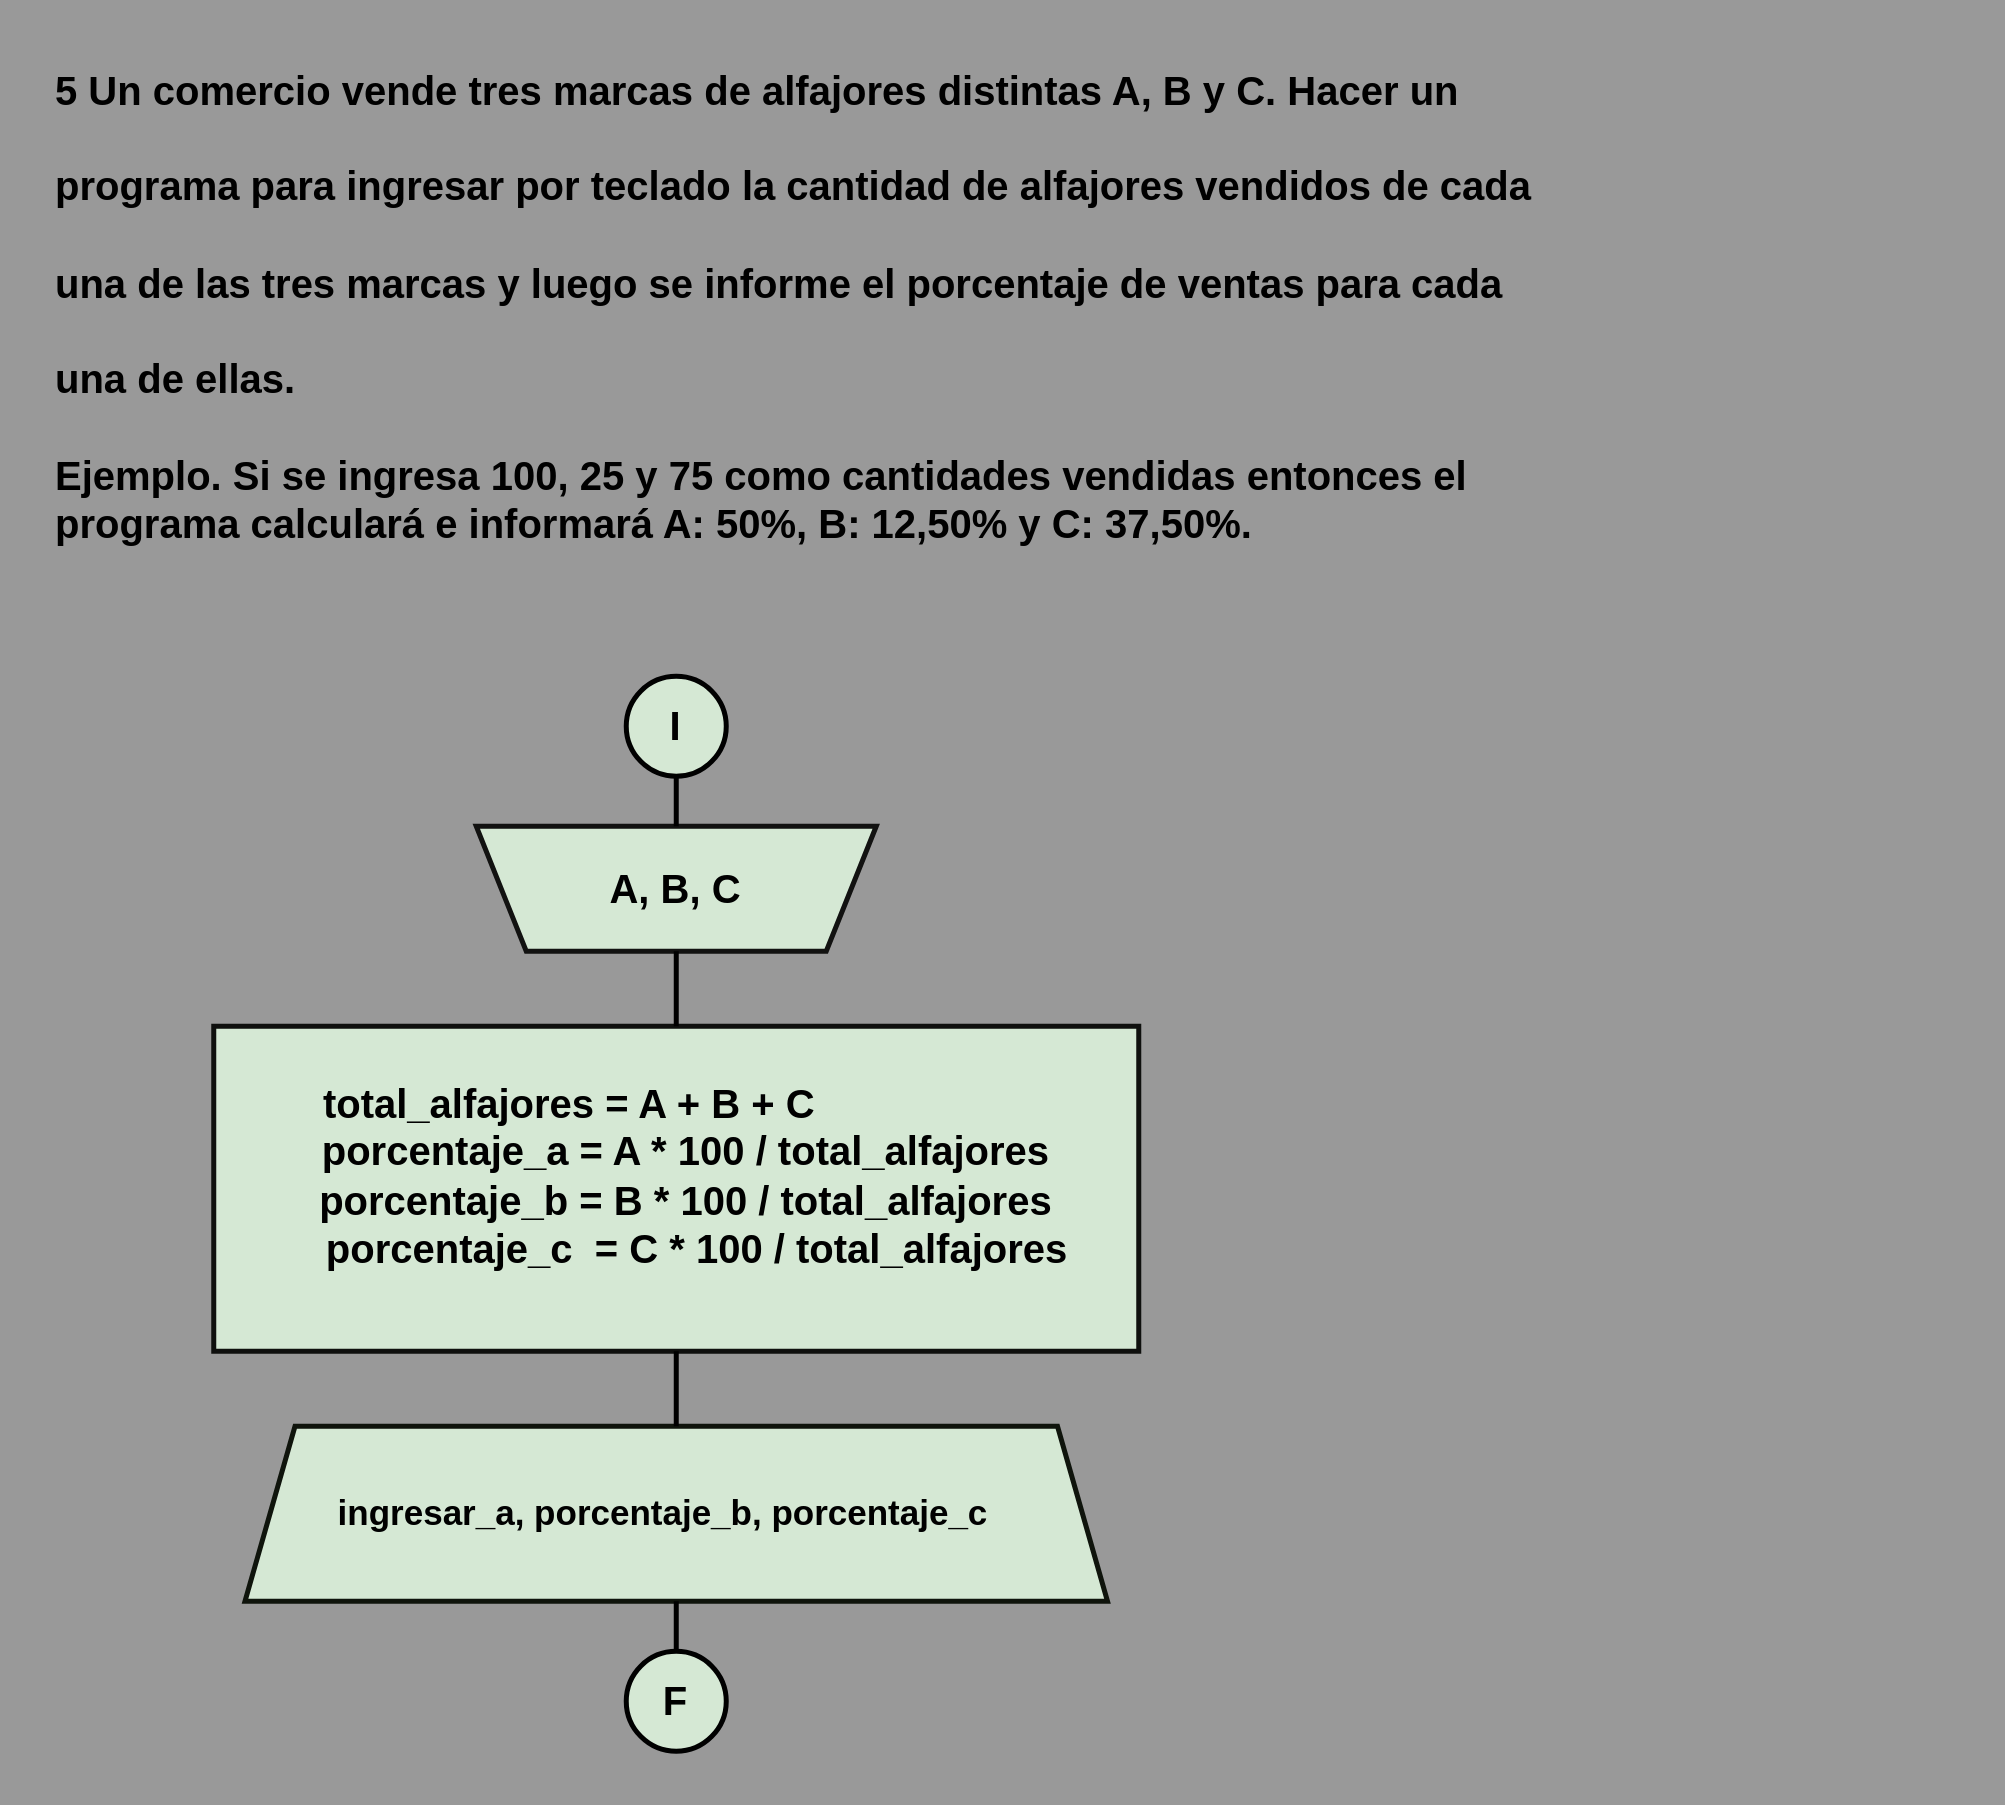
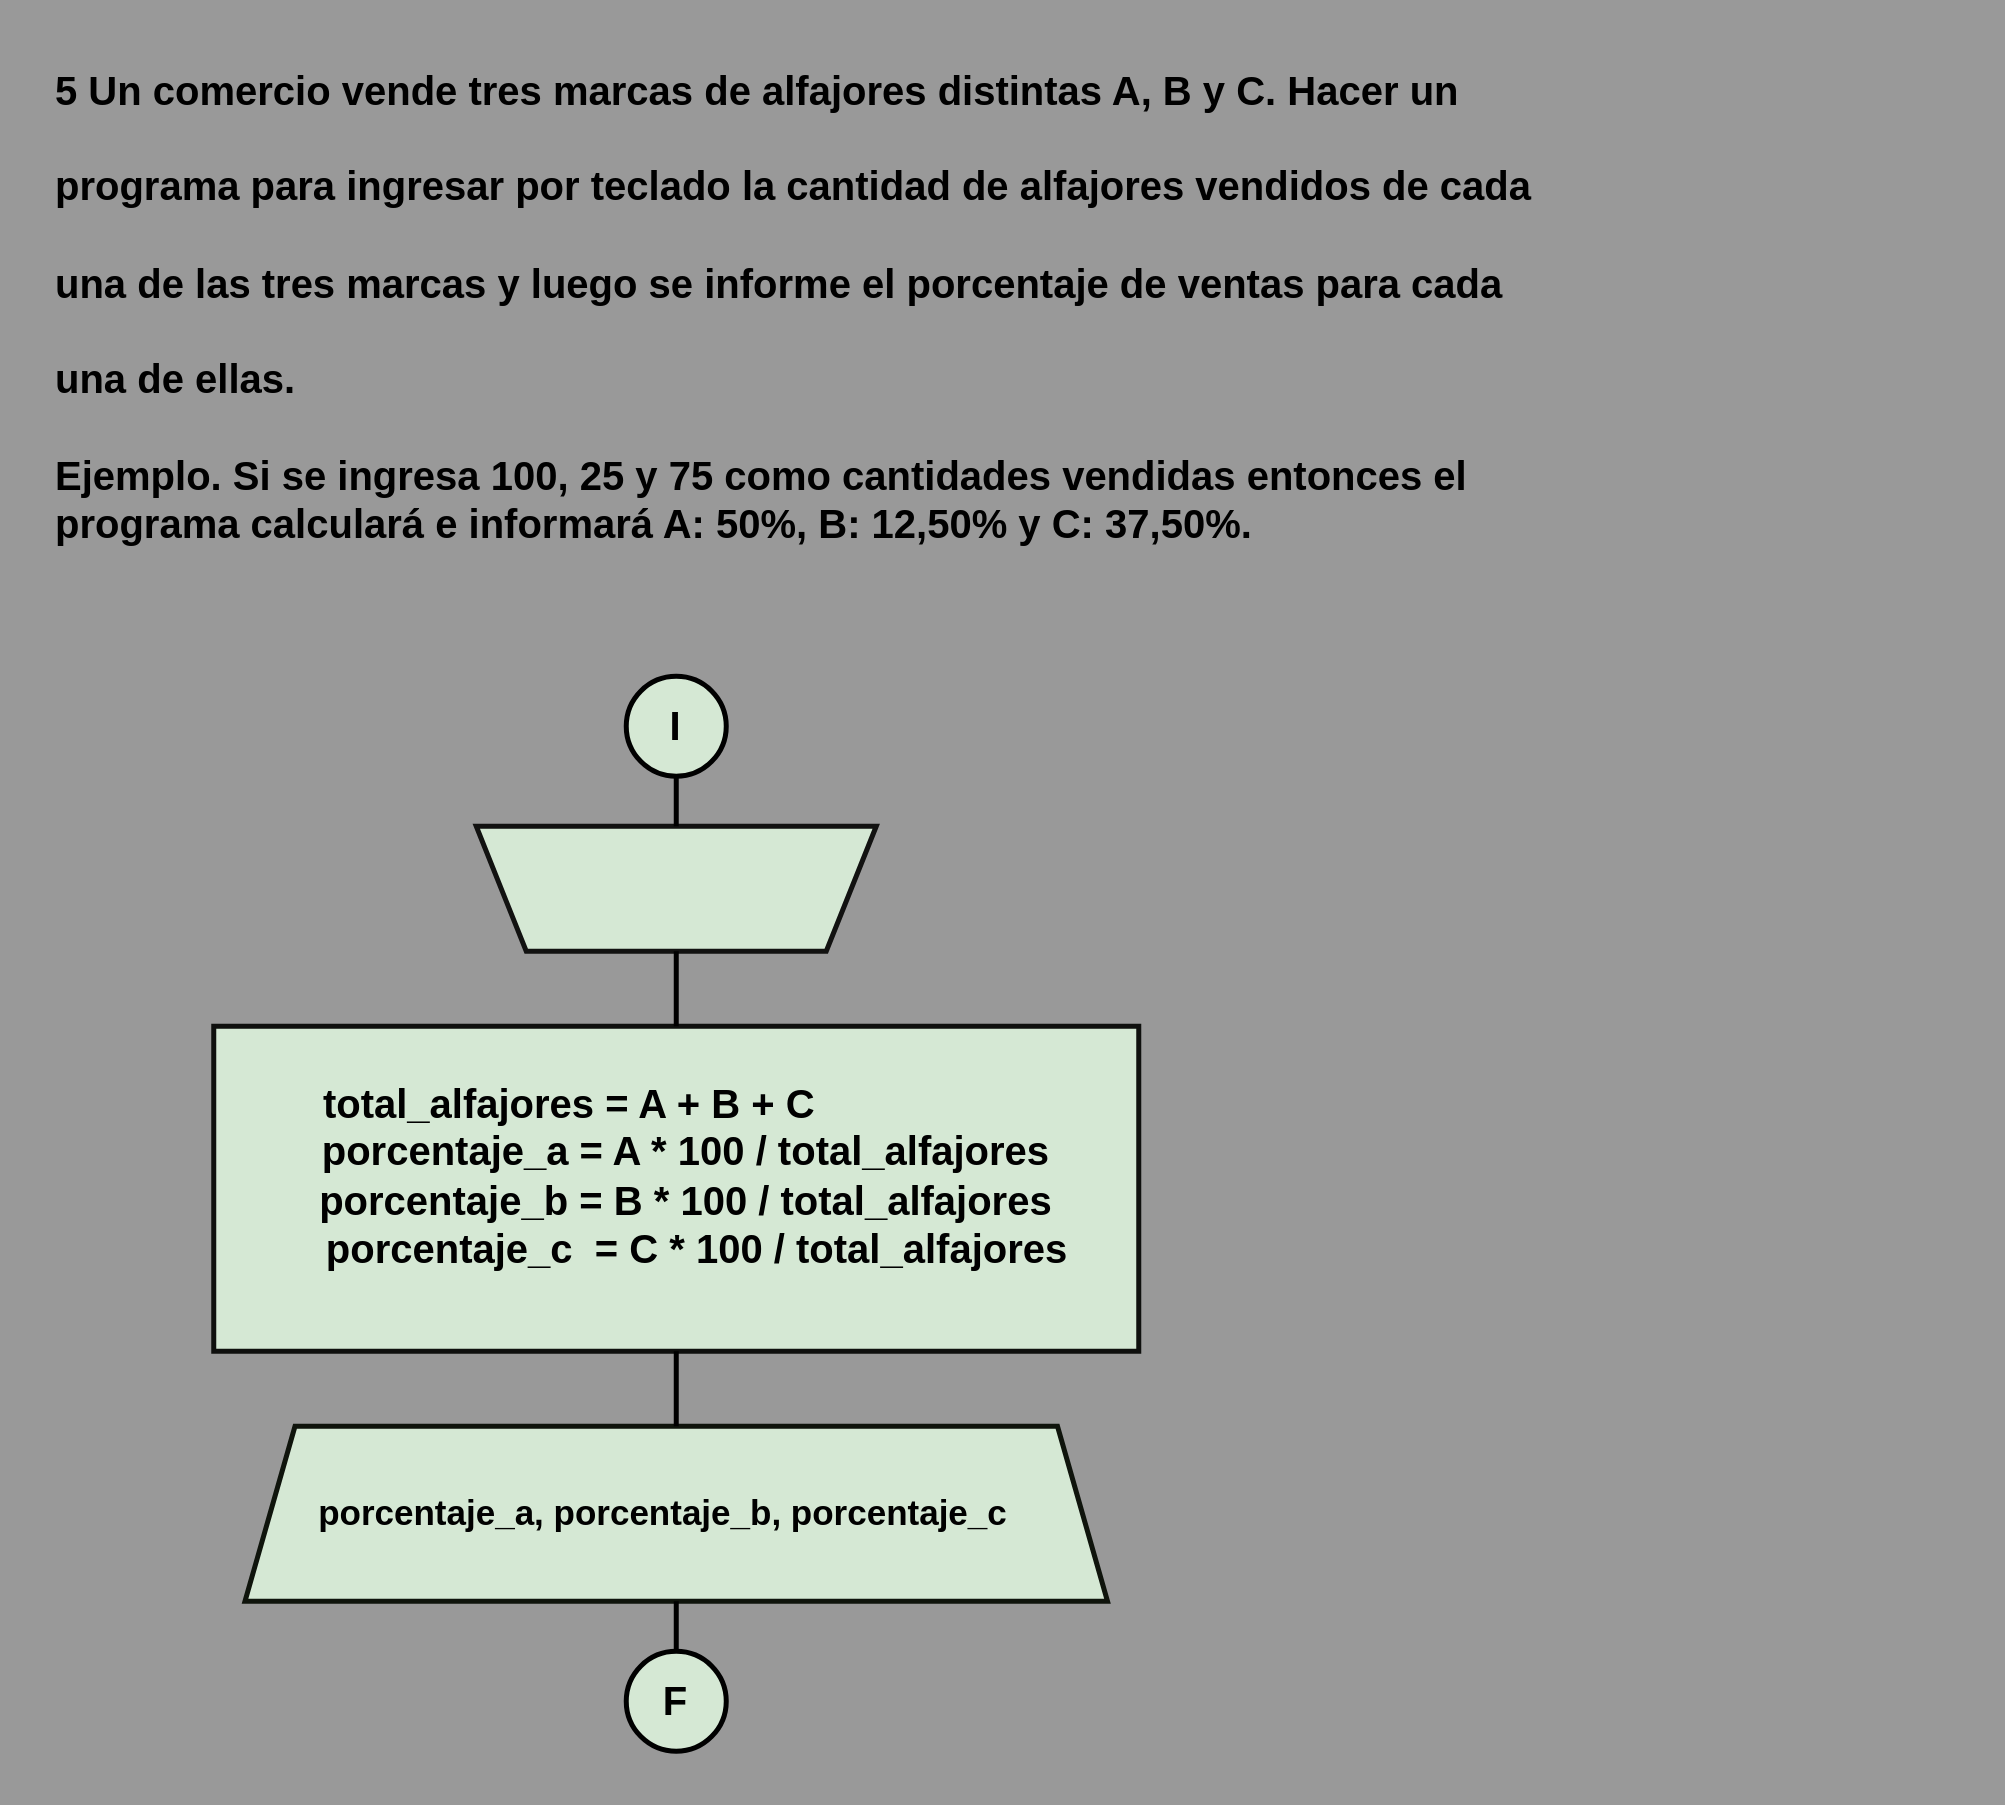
- <mxCell id="6" value="&lt;b&gt;&lt;font color=&quot;#000000&quot; style=&quot;font-size: 16px;&quot;&gt;A, B, C&lt;/font&gt;&lt;/b&gt;" style="text;strokeColor=none;align=center;fillColor=none;html=1;verticalAlign=middle;whiteSpace=wrap;rounded=0;aspect=fixed;" parent="5" vertex="1"><mxGeometry x="50" y="10" width="60" height="30" as="geometry" /></mxCell>
- <mxCell id="12" value="&lt;b&gt;&lt;font color=&quot;#000000&quot; style=&quot;font-size: 14px;&quot;&gt;ingresar_a, porcentaje_b, porcentaje_c&lt;/font&gt;&lt;/b&gt;" style="text;strokeColor=none;align=center;fillColor=none;html=1;verticalAlign=middle;whiteSpace=wrap;rounded=0;aspect=fixed;" parent="3" vertex="1"><mxGeometry x="100" y="290" width="290" height="90" as="geometry" /></mxCell>
+ <mxCell id="12" value="&lt;b&gt;&lt;font color=&quot;#000000&quot; style=&quot;font-size: 14px;&quot;&gt;porcentaje_a, porcentaje_b, porcentaje_c&lt;/font&gt;&lt;/b&gt;" style="text;strokeColor=none;align=center;fillColor=none;html=1;verticalAlign=middle;whiteSpace=wrap;rounded=0;aspect=fixed;" parent="3" vertex="1"><mxGeometry x="100" y="290" width="290" height="90" as="geometry" /></mxCell>
